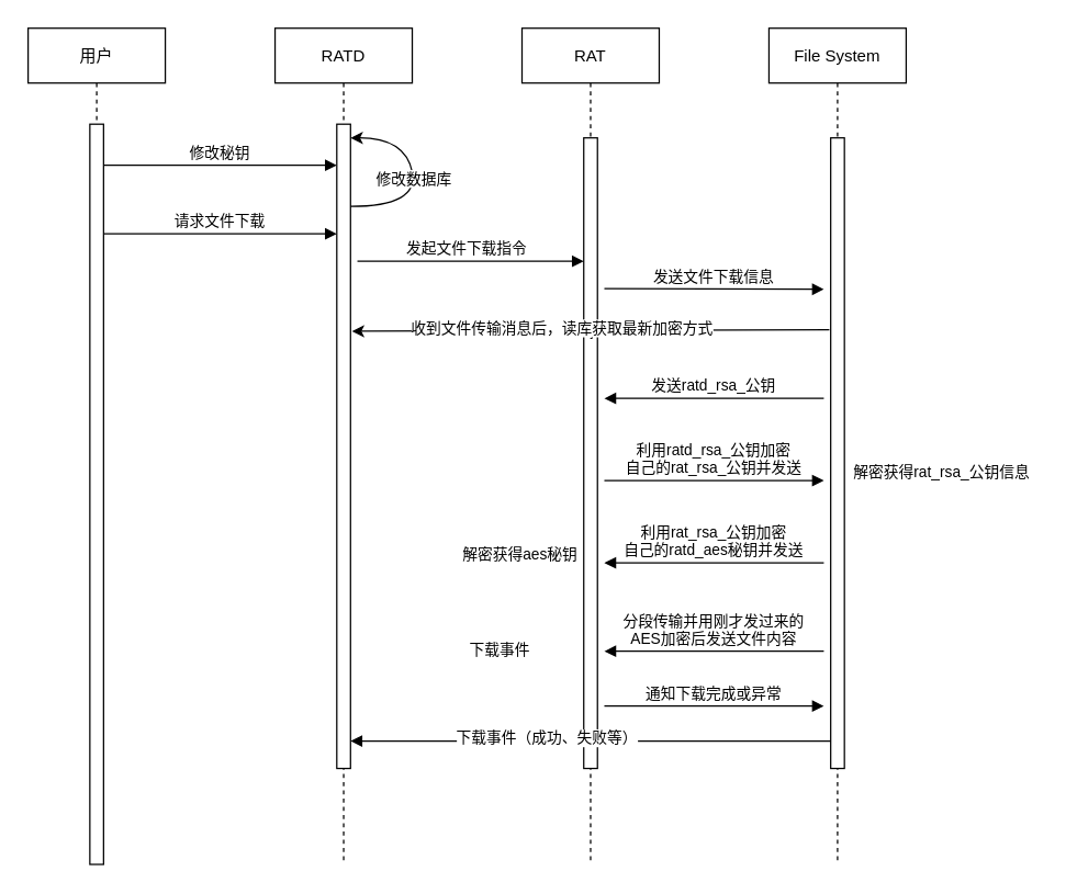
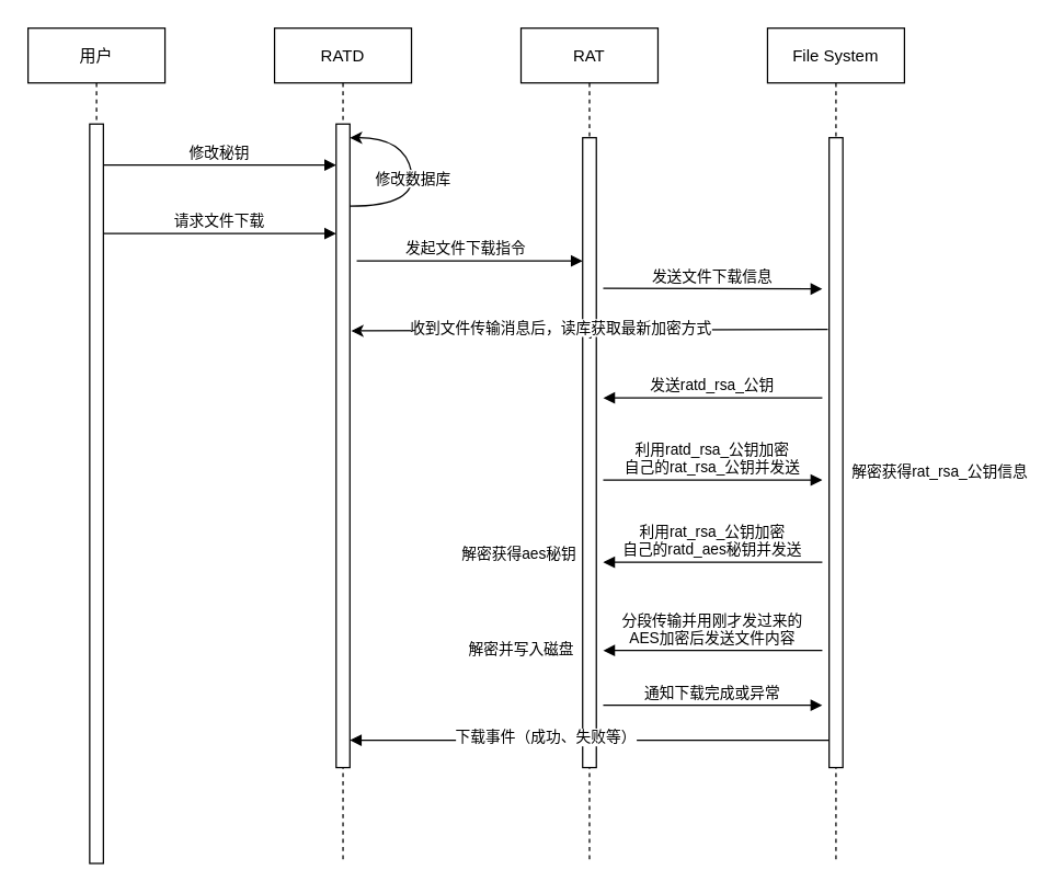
- <mxCell id="25" value="&lt;span style=&quot;color: rgb(0 , 0 , 0) ; font-family: &amp;#34;helvetica&amp;#34; ; font-size: 11px ; font-style: normal ; font-weight: 400 ; letter-spacing: normal ; text-align: center ; text-indent: 0px ; text-transform: none ; word-spacing: 0px ; background-color: rgb(255 , 255 , 255) ; display: inline ; float: none&quot;&gt;下载事件&lt;/span&gt;" style="text;whiteSpace=wrap;html=1;" parent="1" vertex="1"><mxGeometry x="340" y="460" width="80" height="30" as="geometry" /></mxCell>
+ <mxCell id="25" value="&lt;span style=&quot;color: rgb(0 , 0 , 0) ; font-family: &amp;#34;helvetica&amp;#34; ; font-size: 11px ; font-style: normal ; font-weight: 400 ; letter-spacing: normal ; text-align: center ; text-indent: 0px ; text-transform: none ; word-spacing: 0px ; background-color: rgb(255 , 255 , 255) ; display: inline ; float: none&quot;&gt;解密并写入磁盘&lt;/span&gt;" style="text;whiteSpace=wrap;html=1;" parent="1" vertex="1"><mxGeometry x="340" y="460" width="80" height="30" as="geometry" /></mxCell>
